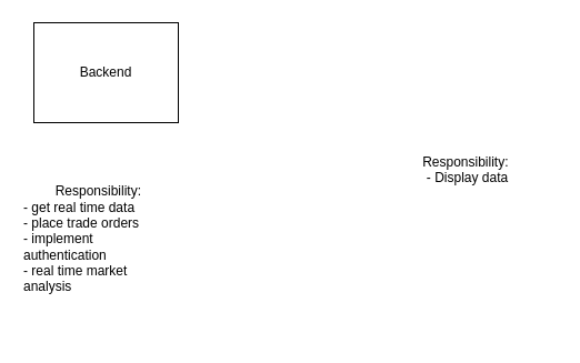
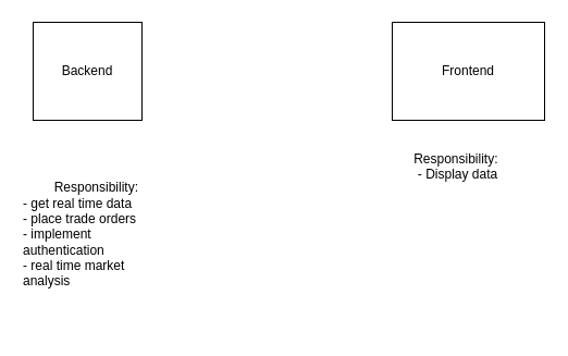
- <mxCell id="2" value="Backend" style="rounded=0;whiteSpace=wrap;html=1;" parent="1" vertex="1"><mxGeometry x="30" y="20" width="130" height="90" as="geometry" /></mxCell>
+ <mxCell id="2" value="Backend" style="rounded=0;whiteSpace=wrap;html=1;" parent="1" vertex="1"><mxGeometry x="30" y="20" width="100" height="90" as="geometry" /></mxCell>
+ <mxCell id="3" value="Frontend" style="rounded=0;whiteSpace=wrap;html=1;" parent="1" vertex="1"><mxGeometry x="360" y="20" width="140" height="90" as="geometry" /></mxCell>
